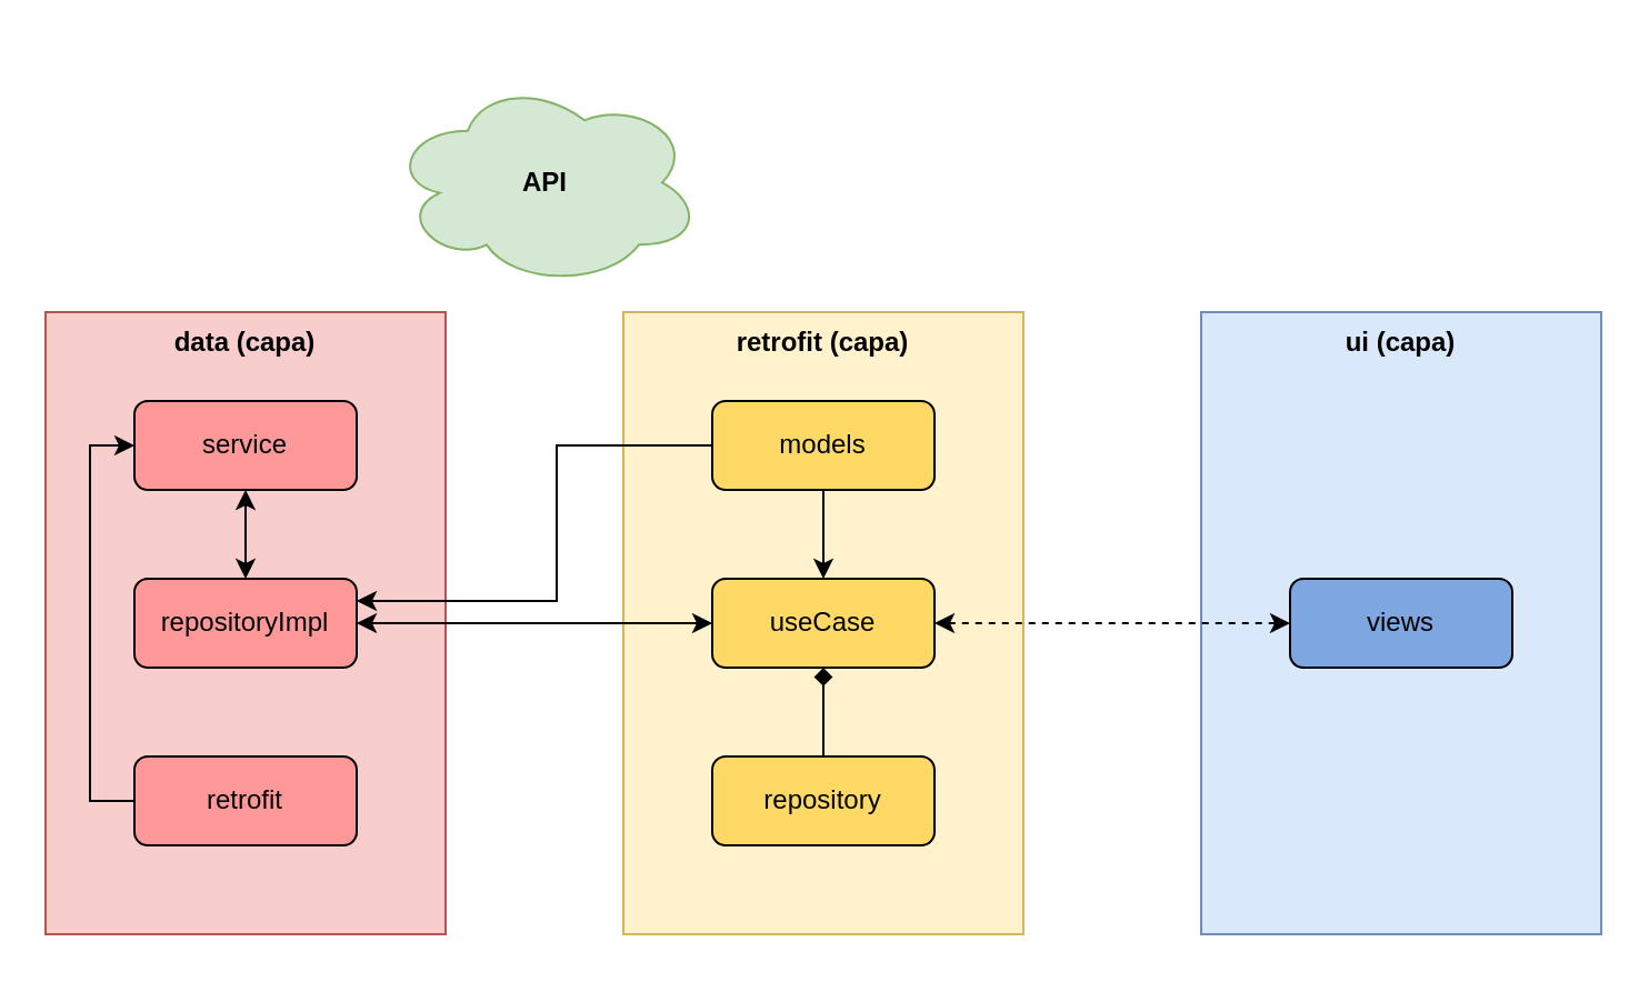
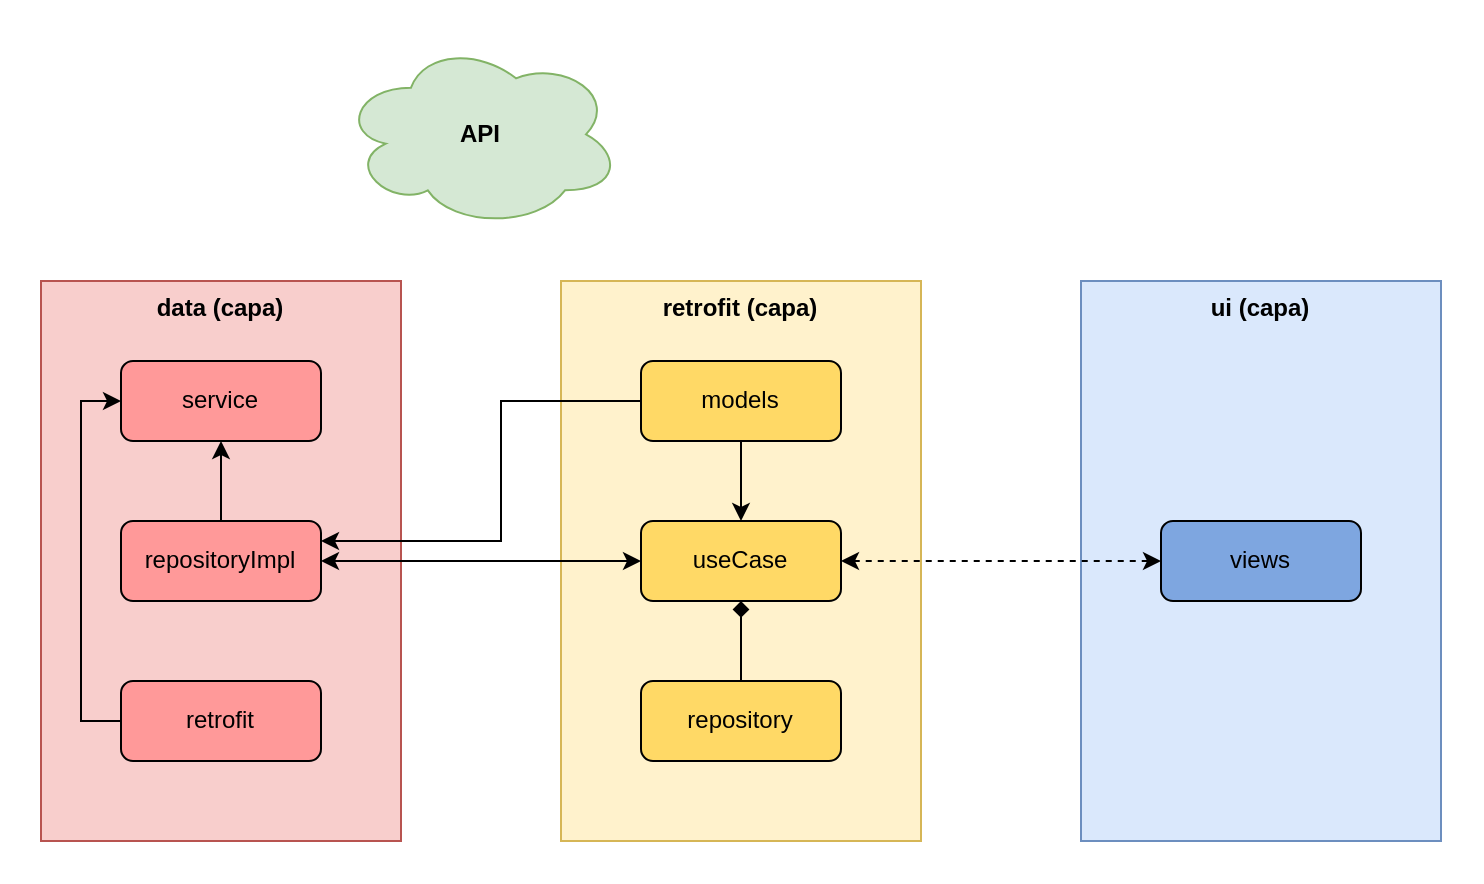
- <mxCell id="19" value="&lt;b&gt;API&lt;/b&gt;" style="ellipse;shape=cloud;whiteSpace=wrap;html=1;fillColor=#d5e8d4;strokeColor=#82b366;" parent="1" vertex="1"><mxGeometry x="175" y="35" width="140" height="93.33" as="geometry" /></mxCell>
+ <mxCell id="19" value="&lt;b&gt;API&lt;/b&gt;" style="ellipse;shape=cloud;whiteSpace=wrap;html=1;fillColor=#d5e8d4;strokeColor=#82b366;" parent="1" vertex="1"><mxGeometry x="170" y="20" width="140" height="93.33" as="geometry" /></mxCell>
- <mxCell id="7" value="" style="edgeStyle=orthogonalEdgeStyle;rounded=0;orthogonalLoop=1;jettySize=auto;html=1;startArrow=classic;startFill=1;" parent="1" source="8" target="10" edge="1"><mxGeometry relative="1" as="geometry" /></mxCell>
+ <mxCell id="7" value="" style="edgeStyle=orthogonalEdgeStyle;rounded=0;orthogonalLoop=1;jettySize=auto;html=1;startArrow=classic;startFill=1;endArrow=none;" parent="1" source="8" target="10" edge="1"><mxGeometry relative="1" as="geometry" /></mxCell>
